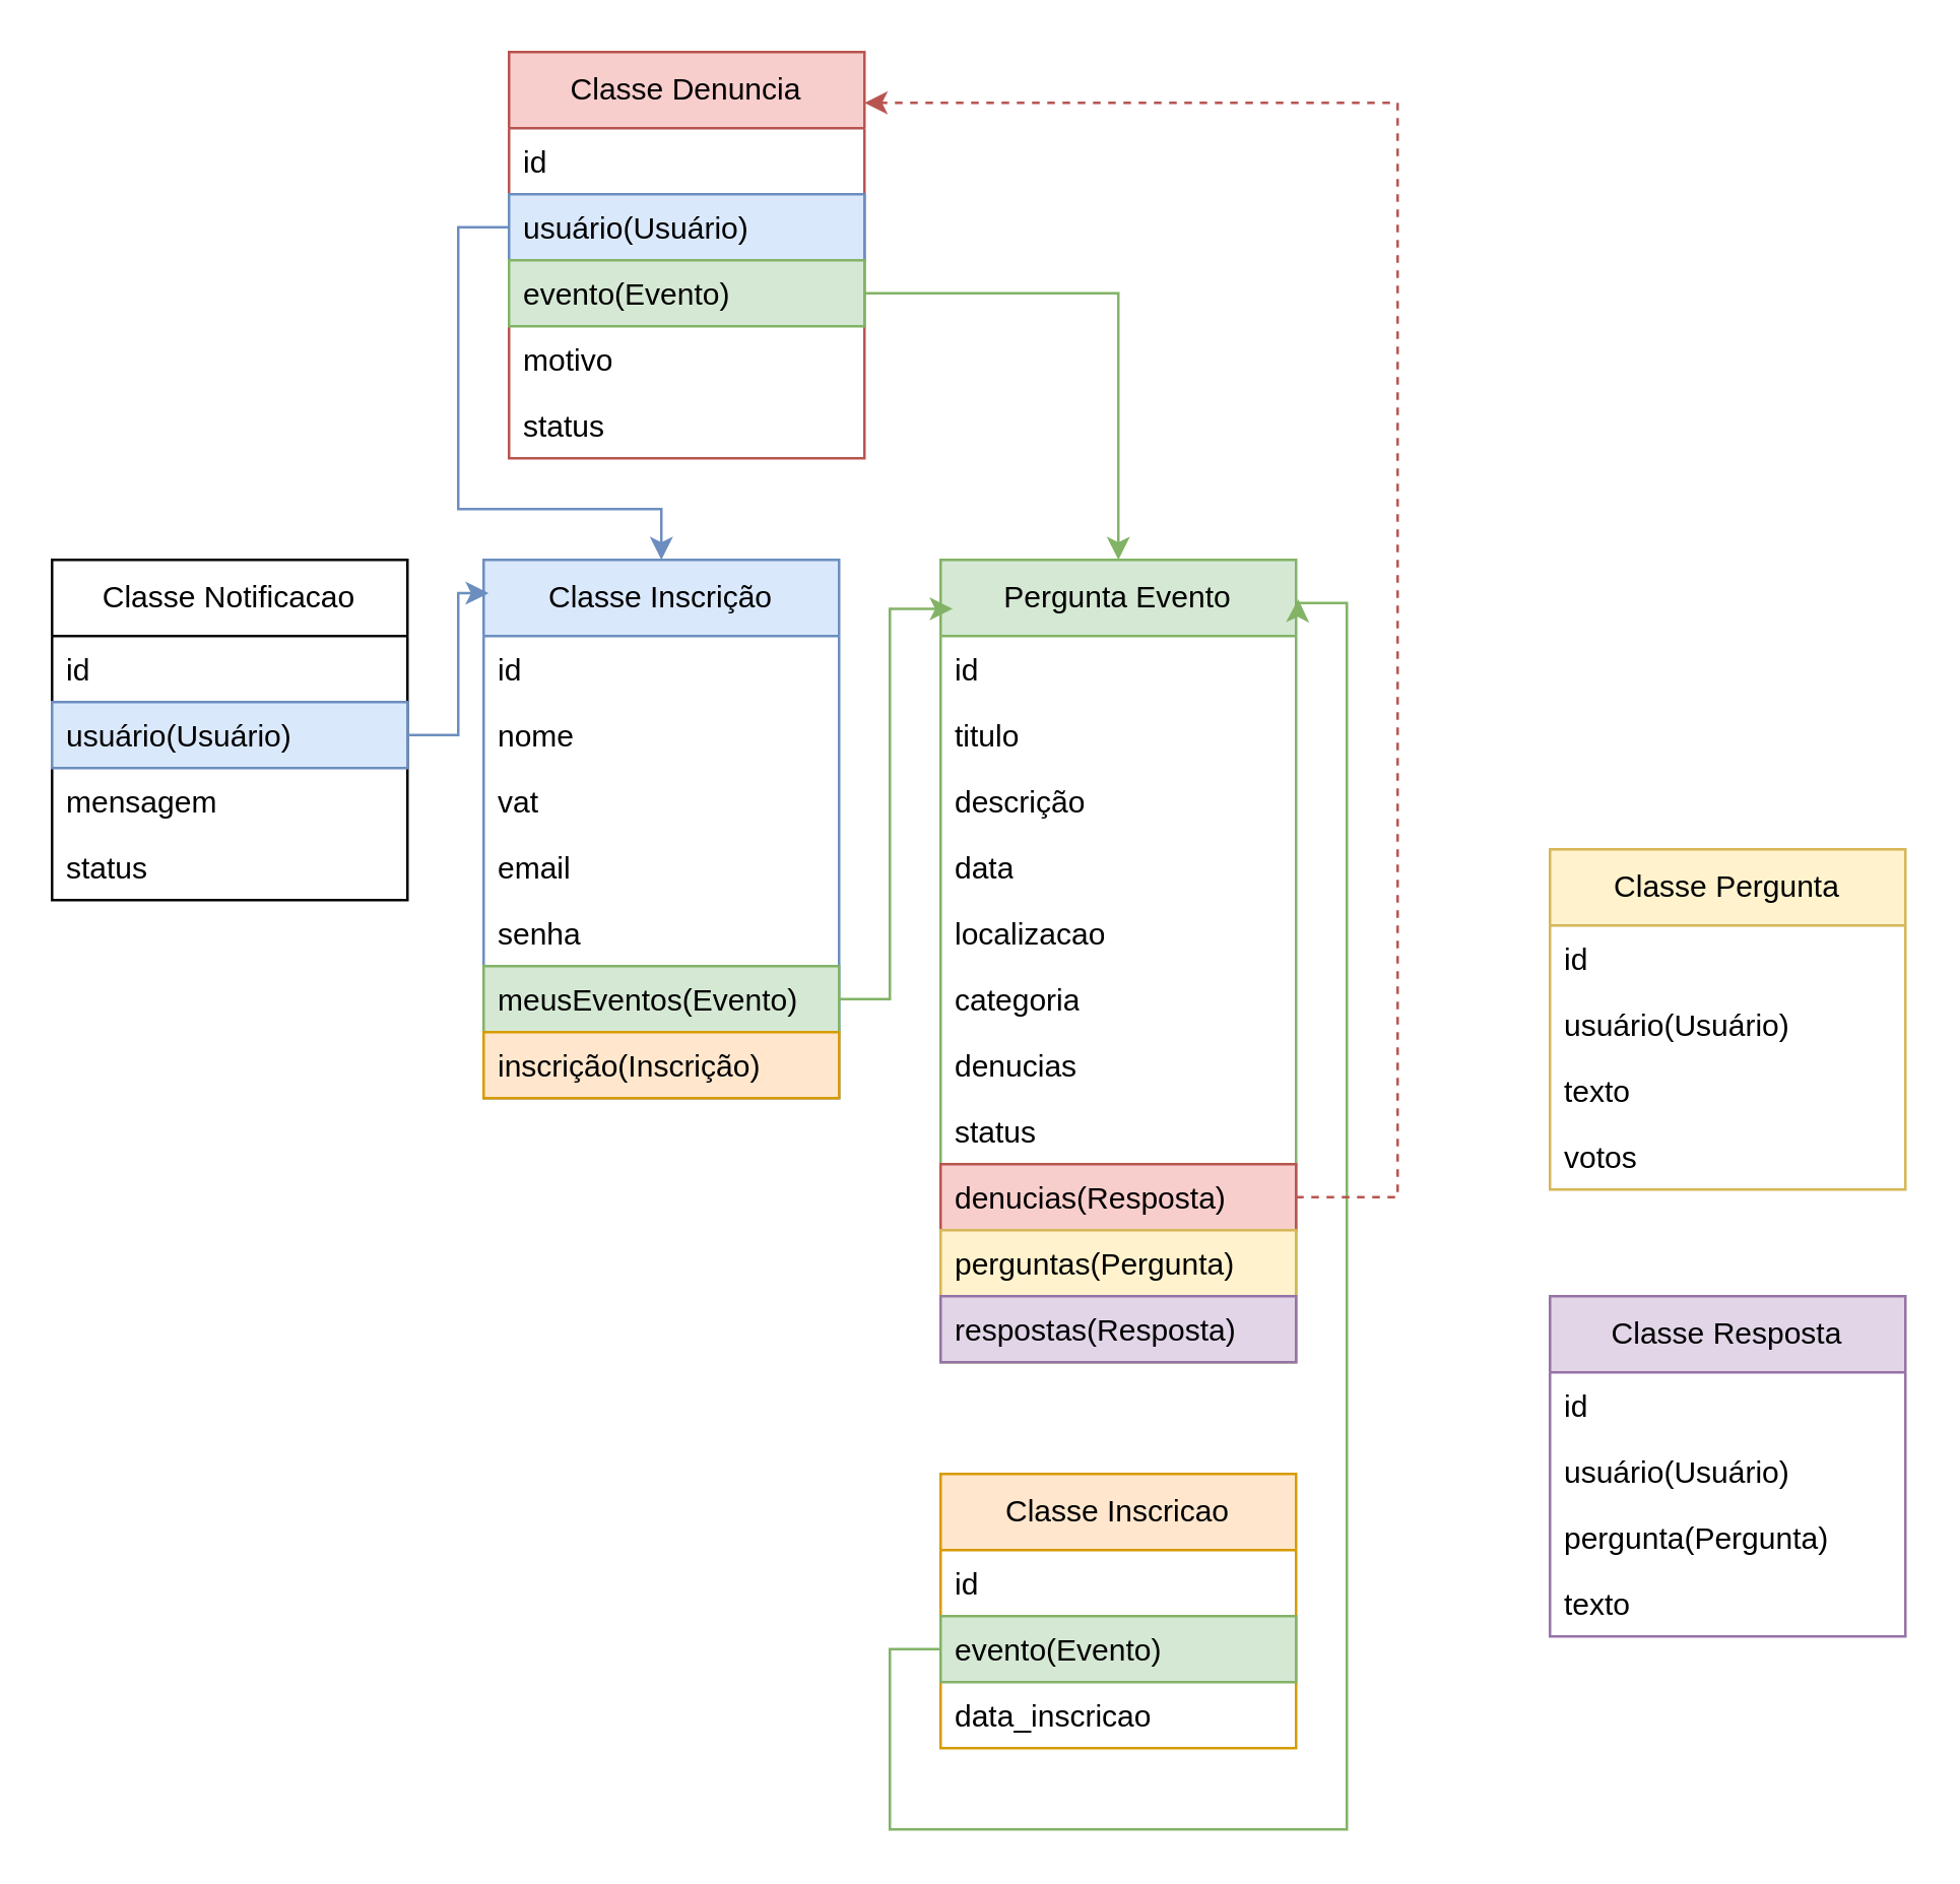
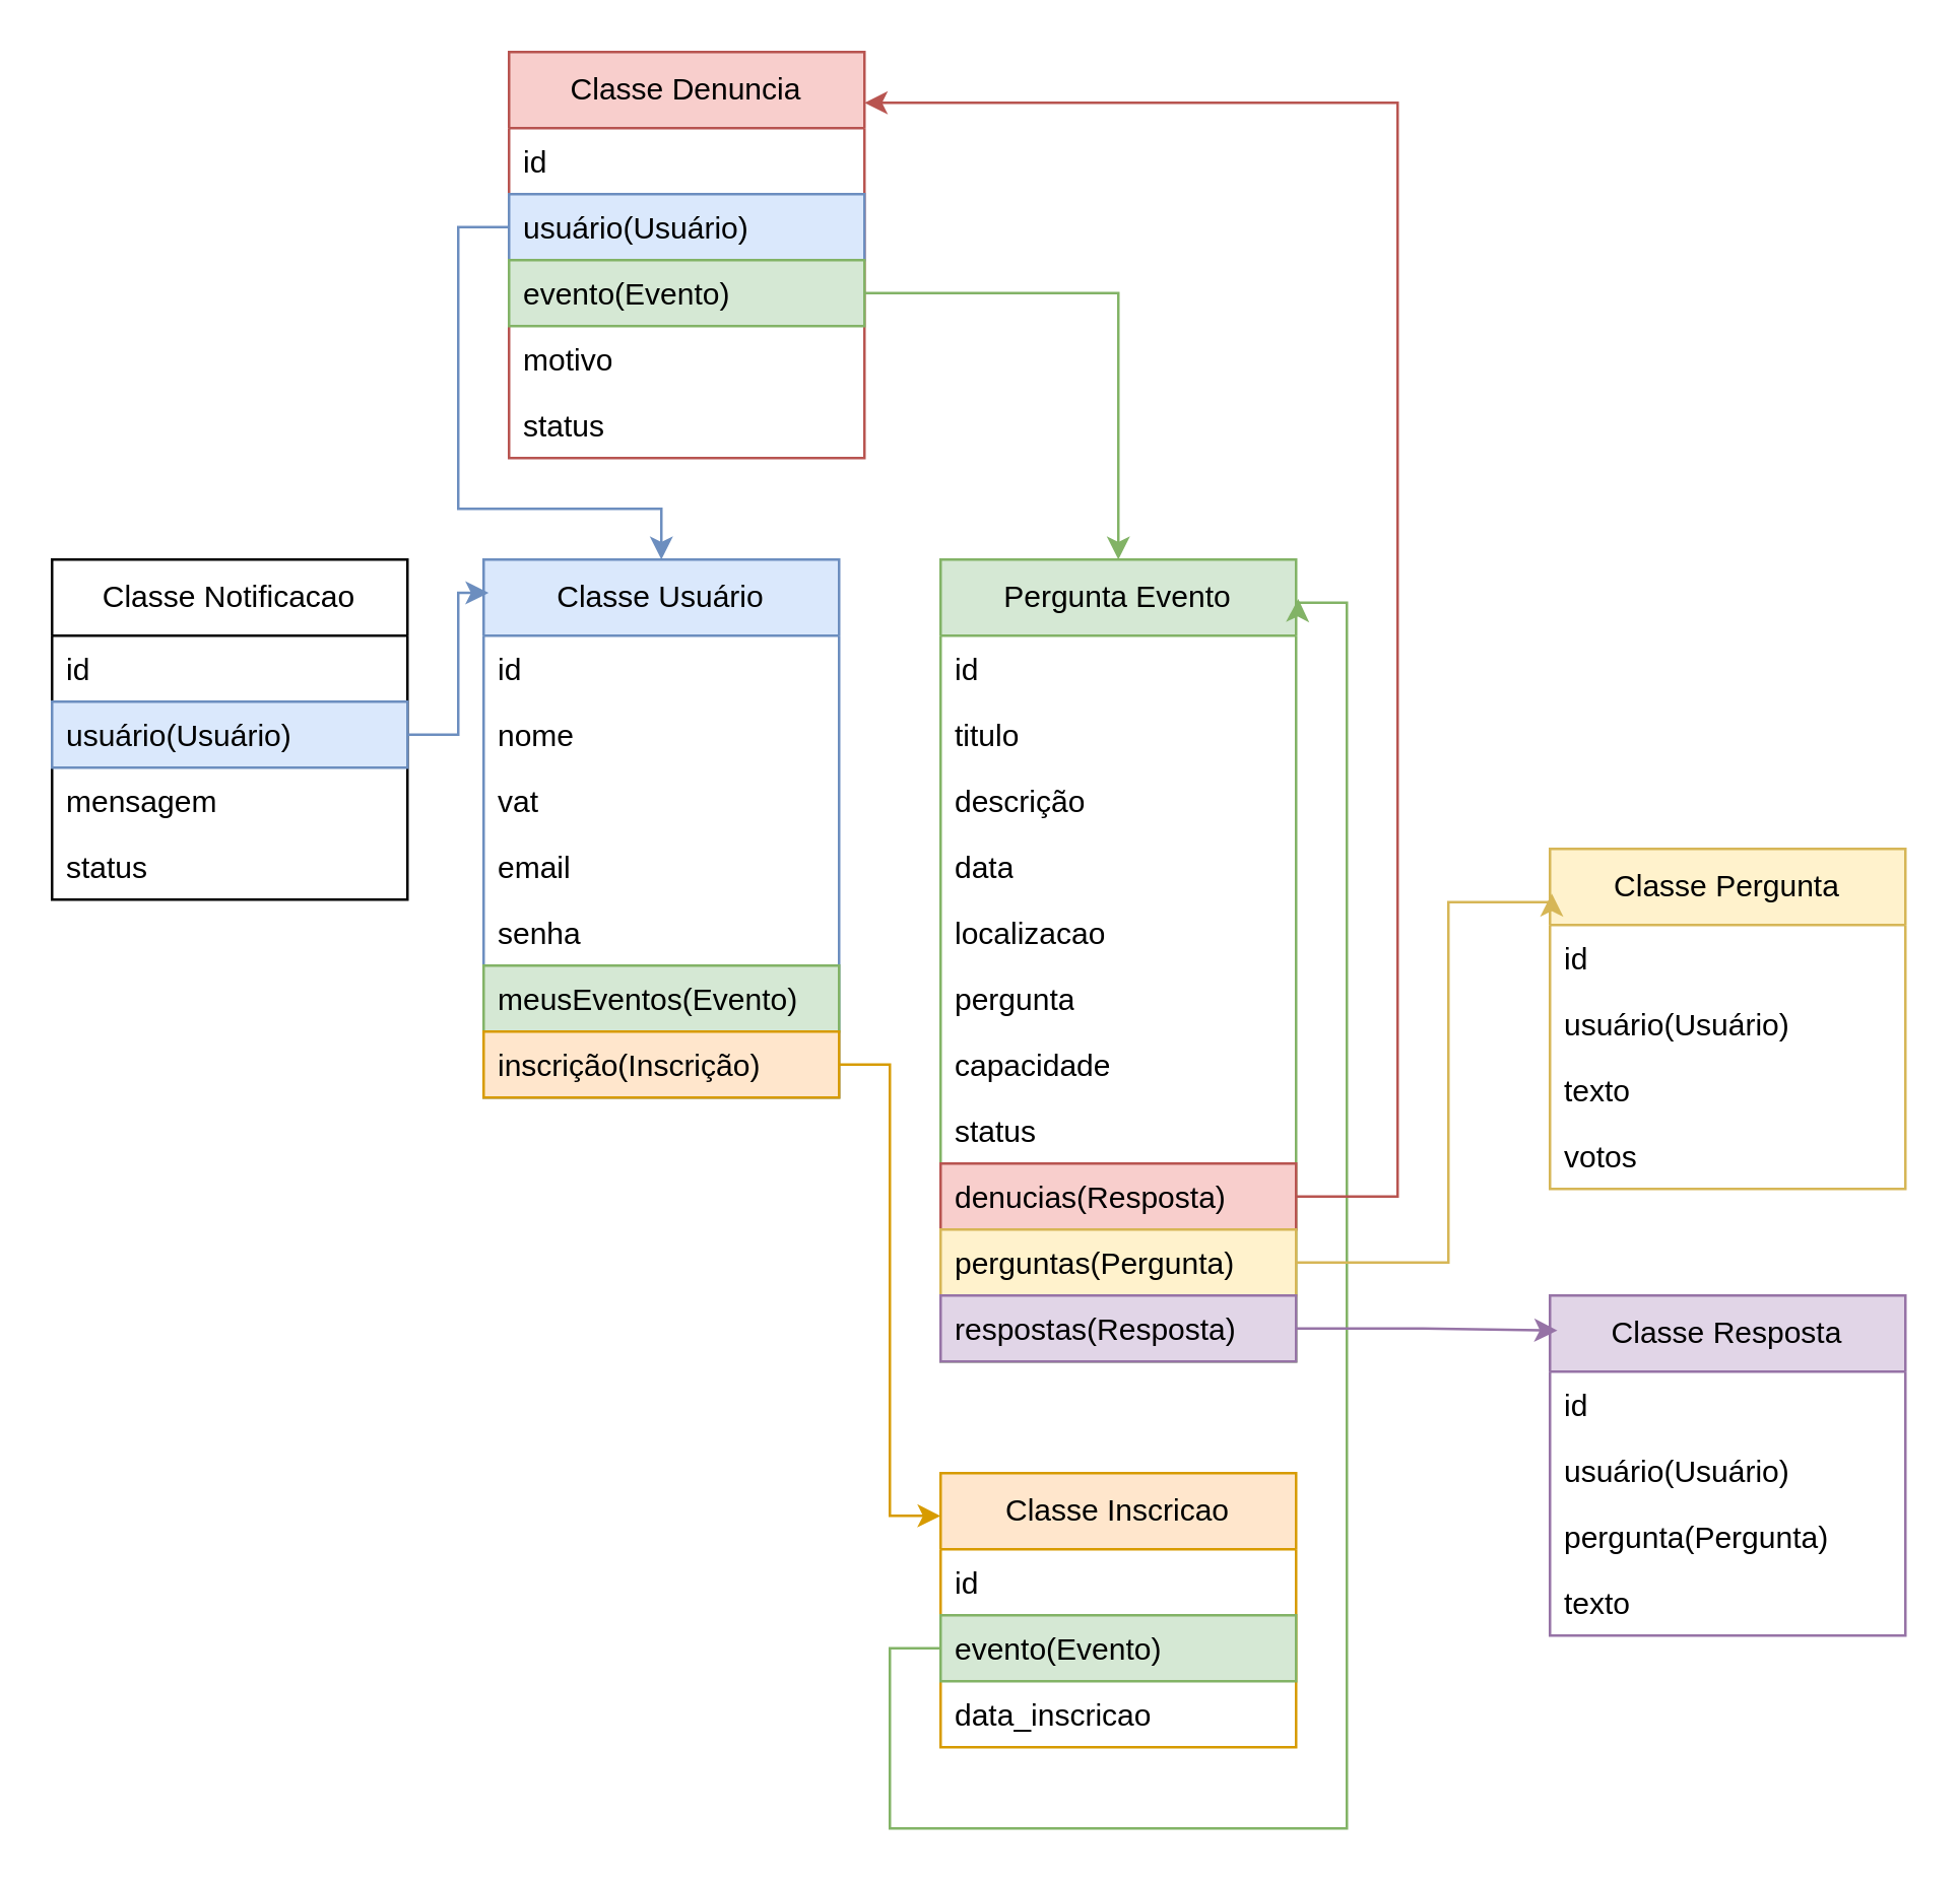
- <mxCell id="54" style="edgeStyle=orthogonalEdgeStyle;rounded=0;orthogonalLoop=1;jettySize=auto;html=1;entryX=1;entryY=0.125;entryDx=0;entryDy=0;entryPerimeter=0;fillColor=#f8cecc;strokeColor=#b85450;dashed=1;" edge="1" parent="1" source="19" target="41"><mxGeometry relative="1" as="geometry"><Array as="points"><mxPoint x="550" y="471" /><mxPoint x="550" y="40" /></Array></mxGeometry></mxCell>
+ <mxCell id="54" style="edgeStyle=orthogonalEdgeStyle;rounded=0;orthogonalLoop=1;jettySize=auto;html=1;entryX=1;entryY=0.125;entryDx=0;entryDy=0;entryPerimeter=0;fillColor=#f8cecc;strokeColor=#b85450;" edge="1" parent="1" source="19" target="41"><mxGeometry relative="1" as="geometry"><Array as="points"><mxPoint x="550" y="471" /><mxPoint x="550" y="40" /></Array></mxGeometry></mxCell>
- <mxCell id="2" value="Classe Inscrição" style="swimlane;fontStyle=0;childLayout=stackLayout;horizontal=1;startSize=30;fillColor=#dae8fc;horizontalStack=0;resizeParent=1;resizeParentMax=0;resizeLast=0;collapsible=1;marginBottom=0;whiteSpace=wrap;html=1;strokeColor=#6c8ebf;" parent="1" vertex="1"><mxGeometry x="190" y="220" width="140" height="212" as="geometry"><mxRectangle x="40" y="70" width="120" height="30" as="alternateBounds" /></mxGeometry></mxCell>
+ <mxCell id="2" value="Classe Usuário" style="swimlane;fontStyle=0;childLayout=stackLayout;horizontal=1;startSize=30;fillColor=#dae8fc;horizontalStack=0;resizeParent=1;resizeParentMax=0;resizeLast=0;collapsible=1;marginBottom=0;whiteSpace=wrap;html=1;strokeColor=#6c8ebf;" parent="1" vertex="1"><mxGeometry x="190" y="220" width="140" height="212" as="geometry"><mxRectangle x="40" y="70" width="120" height="30" as="alternateBounds" /></mxGeometry></mxCell>
- <mxCell id="47" style="edgeStyle=orthogonalEdgeStyle;rounded=0;orthogonalLoop=1;jettySize=auto;html=1;entryX=0.034;entryY=0.061;entryDx=0;entryDy=0;entryPerimeter=0;fillColor=#d5e8d4;strokeColor=#82b366;" edge="1" parent="1" source="8" target="10"><mxGeometry relative="1" as="geometry" /></mxCell>
- <mxCell id="16" value="categoria" style="text;strokeColor=none;fillColor=none;align=left;verticalAlign=top;spacingLeft=4;spacingRight=4;overflow=hidden;rotatable=0;points=[[0,0.5],[1,0.5]];portConstraint=eastwest;whiteSpace=wrap;html=1;" parent="10" vertex="1"><mxGeometry y="160" width="140" height="26" as="geometry" /></mxCell>
+ <mxCell id="16" value="pergunta" style="text;strokeColor=none;fillColor=none;align=left;verticalAlign=top;spacingLeft=4;spacingRight=4;overflow=hidden;rotatable=0;points=[[0,0.5],[1,0.5]];portConstraint=eastwest;whiteSpace=wrap;html=1;" parent="10" vertex="1"><mxGeometry y="160" width="140" height="26" as="geometry" /></mxCell>
- <mxCell id="17" value="denucias" style="text;strokeColor=none;fillColor=none;align=left;verticalAlign=top;spacingLeft=4;spacingRight=4;overflow=hidden;rotatable=0;points=[[0,0.5],[1,0.5]];portConstraint=eastwest;whiteSpace=wrap;html=1;" parent="10" vertex="1"><mxGeometry y="186" width="140" height="26" as="geometry" /></mxCell>
+ <mxCell id="17" value="capacidade" style="text;strokeColor=none;fillColor=none;align=left;verticalAlign=top;spacingLeft=4;spacingRight=4;overflow=hidden;rotatable=0;points=[[0,0.5],[1,0.5]];portConstraint=eastwest;whiteSpace=wrap;html=1;" parent="10" vertex="1"><mxGeometry y="186" width="140" height="26" as="geometry" /></mxCell>
+ <mxCell id="55" style="edgeStyle=orthogonalEdgeStyle;rounded=0;orthogonalLoop=1;jettySize=auto;html=1;entryX=0.005;entryY=0.131;entryDx=0;entryDy=0;entryPerimeter=0;fillColor=#fff2cc;strokeColor=#d6b656;" edge="1" parent="1" source="20" target="31"><mxGeometry relative="1" as="geometry"><Array as="points"><mxPoint x="570" y="497" /><mxPoint x="570" y="355" /></Array></mxGeometry></mxCell>
+ <mxCell id="48" style="edgeStyle=orthogonalEdgeStyle;rounded=0;orthogonalLoop=1;jettySize=auto;html=1;entryX=0;entryY=0.156;entryDx=0;entryDy=0;entryPerimeter=0;fillColor=#ffe6cc;strokeColor=#d79b00;" edge="1" parent="1" source="9" target="22"><mxGeometry relative="1" as="geometry" /></mxCell>
+ <mxCell id="53" style="edgeStyle=orthogonalEdgeStyle;rounded=0;orthogonalLoop=1;jettySize=auto;html=1;entryX=0.021;entryY=0.103;entryDx=0;entryDy=0;entryPerimeter=0;fillColor=#e1d5e7;strokeColor=#9673a6;" edge="1" parent="1" source="21" target="36"><mxGeometry relative="1" as="geometry" /></mxCell>
